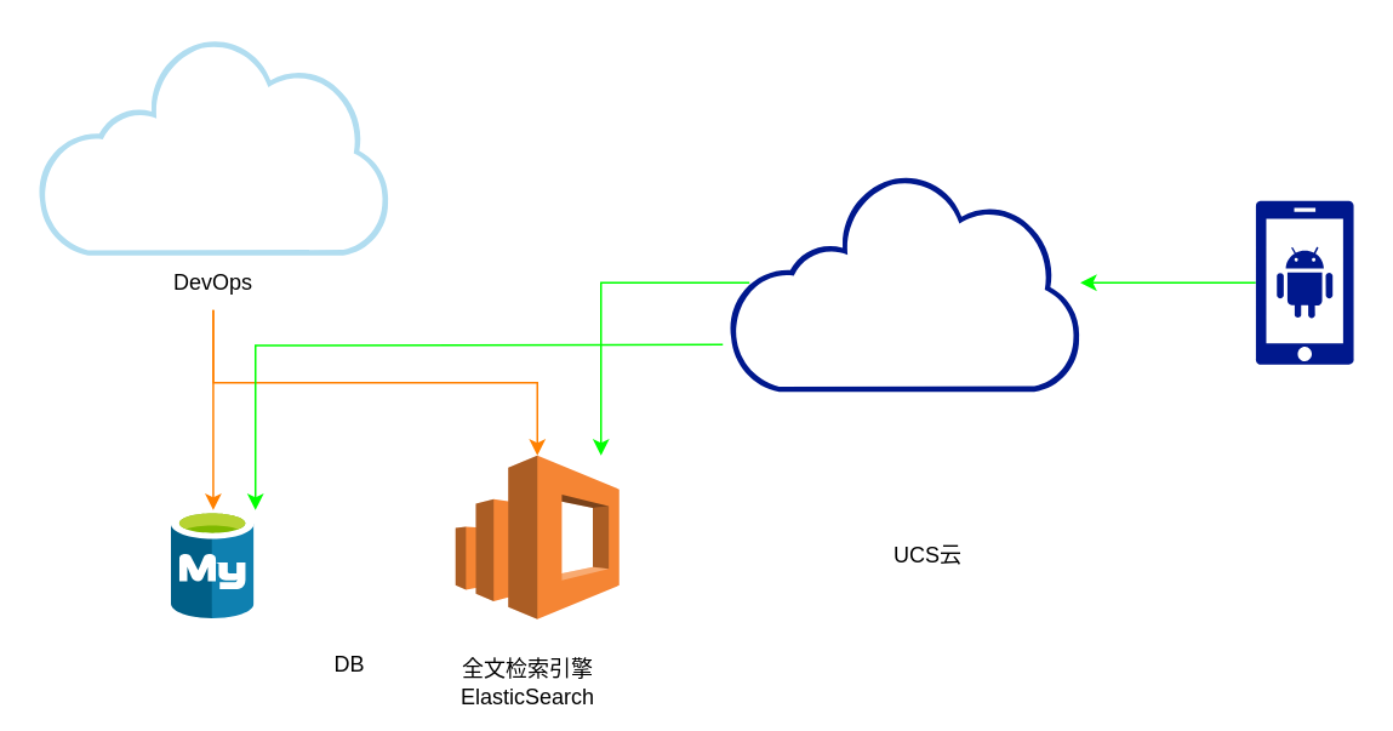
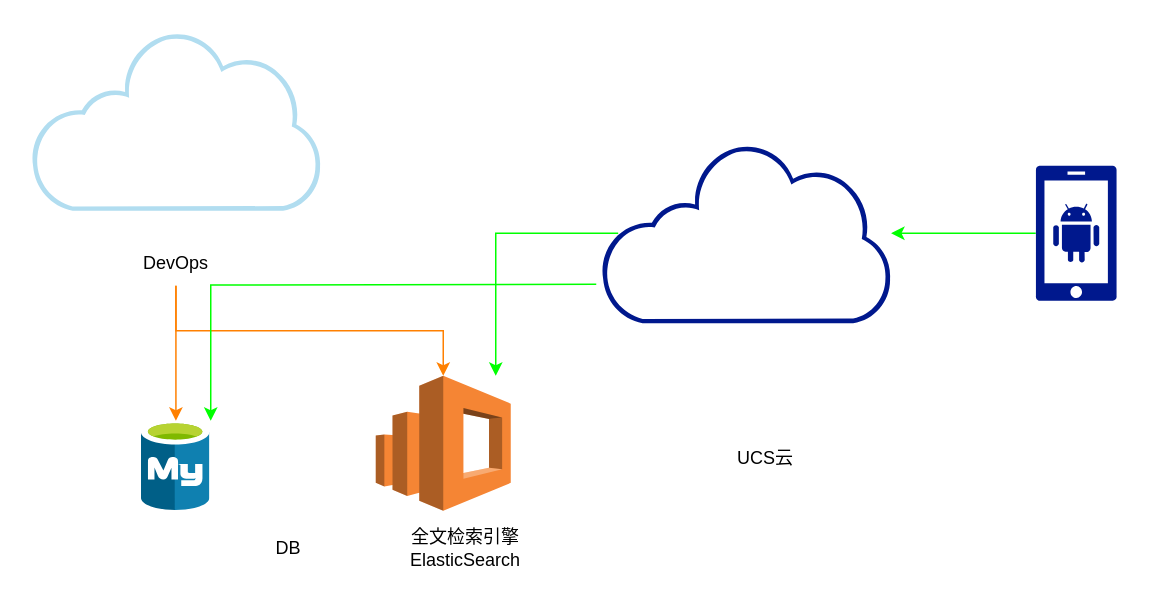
- <mxCell id="12" value="DevOps" style="text;html=1;align=center;verticalAlign=middle;whiteSpace=wrap;rounded=0;" vertex="1" parent="1"><mxGeometry x="86.78" y="140" width="60" height="30" as="geometry" /></mxCell>
+ <mxCell id="12" value="DevOps" style="text;html=1;align=center;verticalAlign=middle;whiteSpace=wrap;rounded=0;" vertex="1" parent="1"><mxGeometry x="86.78" y="160" width="60" height="30" as="geometry" /></mxCell>
- <mxCell id="14" value="全文检索引擎ElasticSearch" style="text;html=1;align=center;verticalAlign=middle;whiteSpace=wrap;rounded=0;" vertex="1" parent="1"><mxGeometry x="260" y="360" width="60" height="30" as="geometry" /></mxCell>
+ <mxCell id="14" value="全文检索引擎ElasticSearch" style="text;html=1;align=center;verticalAlign=middle;whiteSpace=wrap;rounded=0;" vertex="1" parent="1"><mxGeometry x="280" y="350" width="60" height="30" as="geometry" /></mxCell>
